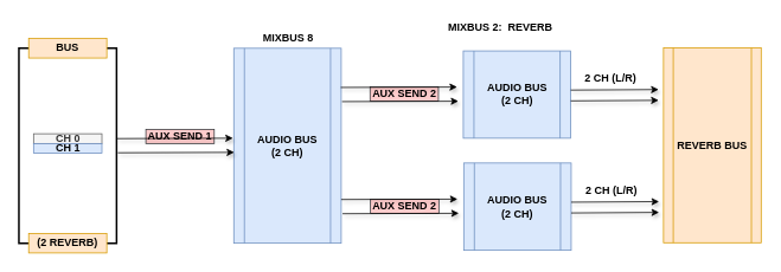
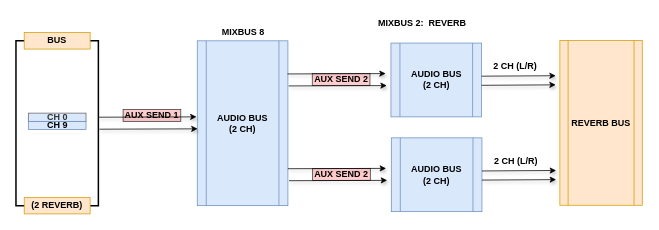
- <mxCell id="4" value="&lt;b&gt;CH 0&lt;/b&gt;" style="rounded=0;whiteSpace=wrap;html=1;fillColor=#f5f5f5;strokeColor=#666666;fontColor=#333333;" vertex="1" parent="1"><mxGeometry x="36.5" y="150.5" width="77" height="11" as="geometry" /></mxCell>
+ <mxCell id="4" value="&lt;b&gt;CH 0&lt;/b&gt;" style="rounded=0;whiteSpace=wrap;html=1;fillColor=#dae8fc;strokeColor=#666666;fontColor=#333333;" vertex="1" parent="1"><mxGeometry x="36.5" y="150.5" width="77" height="11" as="geometry" /></mxCell>
- <mxCell id="5" value="&lt;b&gt;CH 1&lt;br&gt;&lt;/b&gt;" style="rounded=0;whiteSpace=wrap;html=1;fillColor=#dae8fc;strokeColor=#6c8ebf;" vertex="1" parent="1"><mxGeometry x="36.5" y="161.5" width="77" height="11" as="geometry" /></mxCell>
+ <mxCell id="5" value="&lt;b&gt;CH 9&lt;br&gt;&lt;/b&gt;" style="rounded=0;whiteSpace=wrap;html=1;fillColor=#dae8fc;strokeColor=#6c8ebf;" vertex="1" parent="1"><mxGeometry x="36.5" y="161.5" width="77" height="11" as="geometry" /></mxCell>
